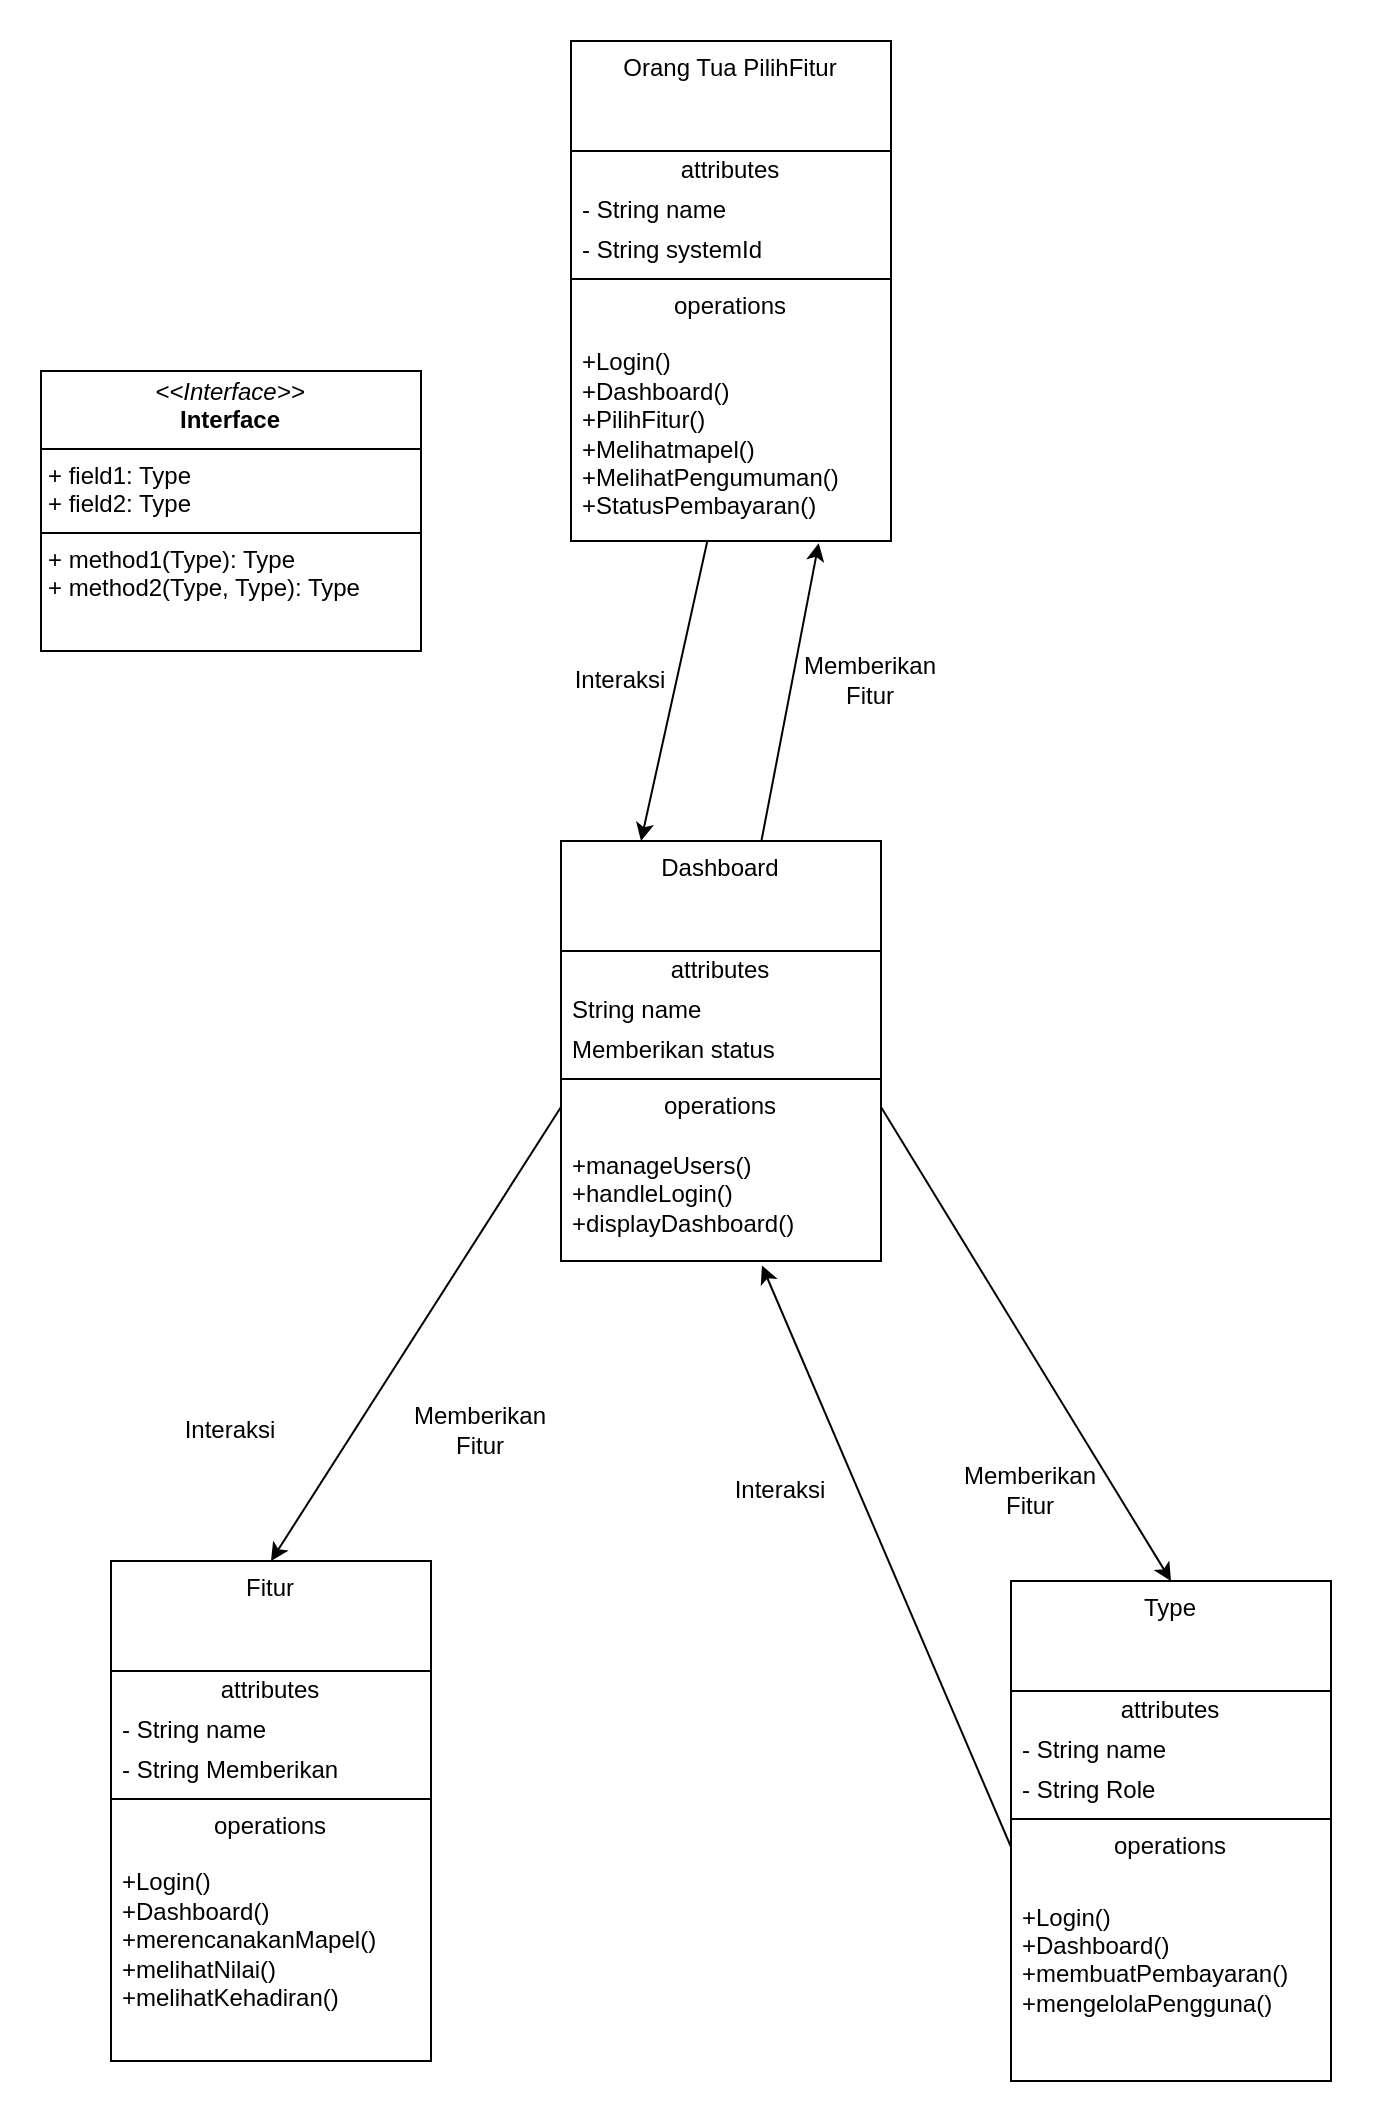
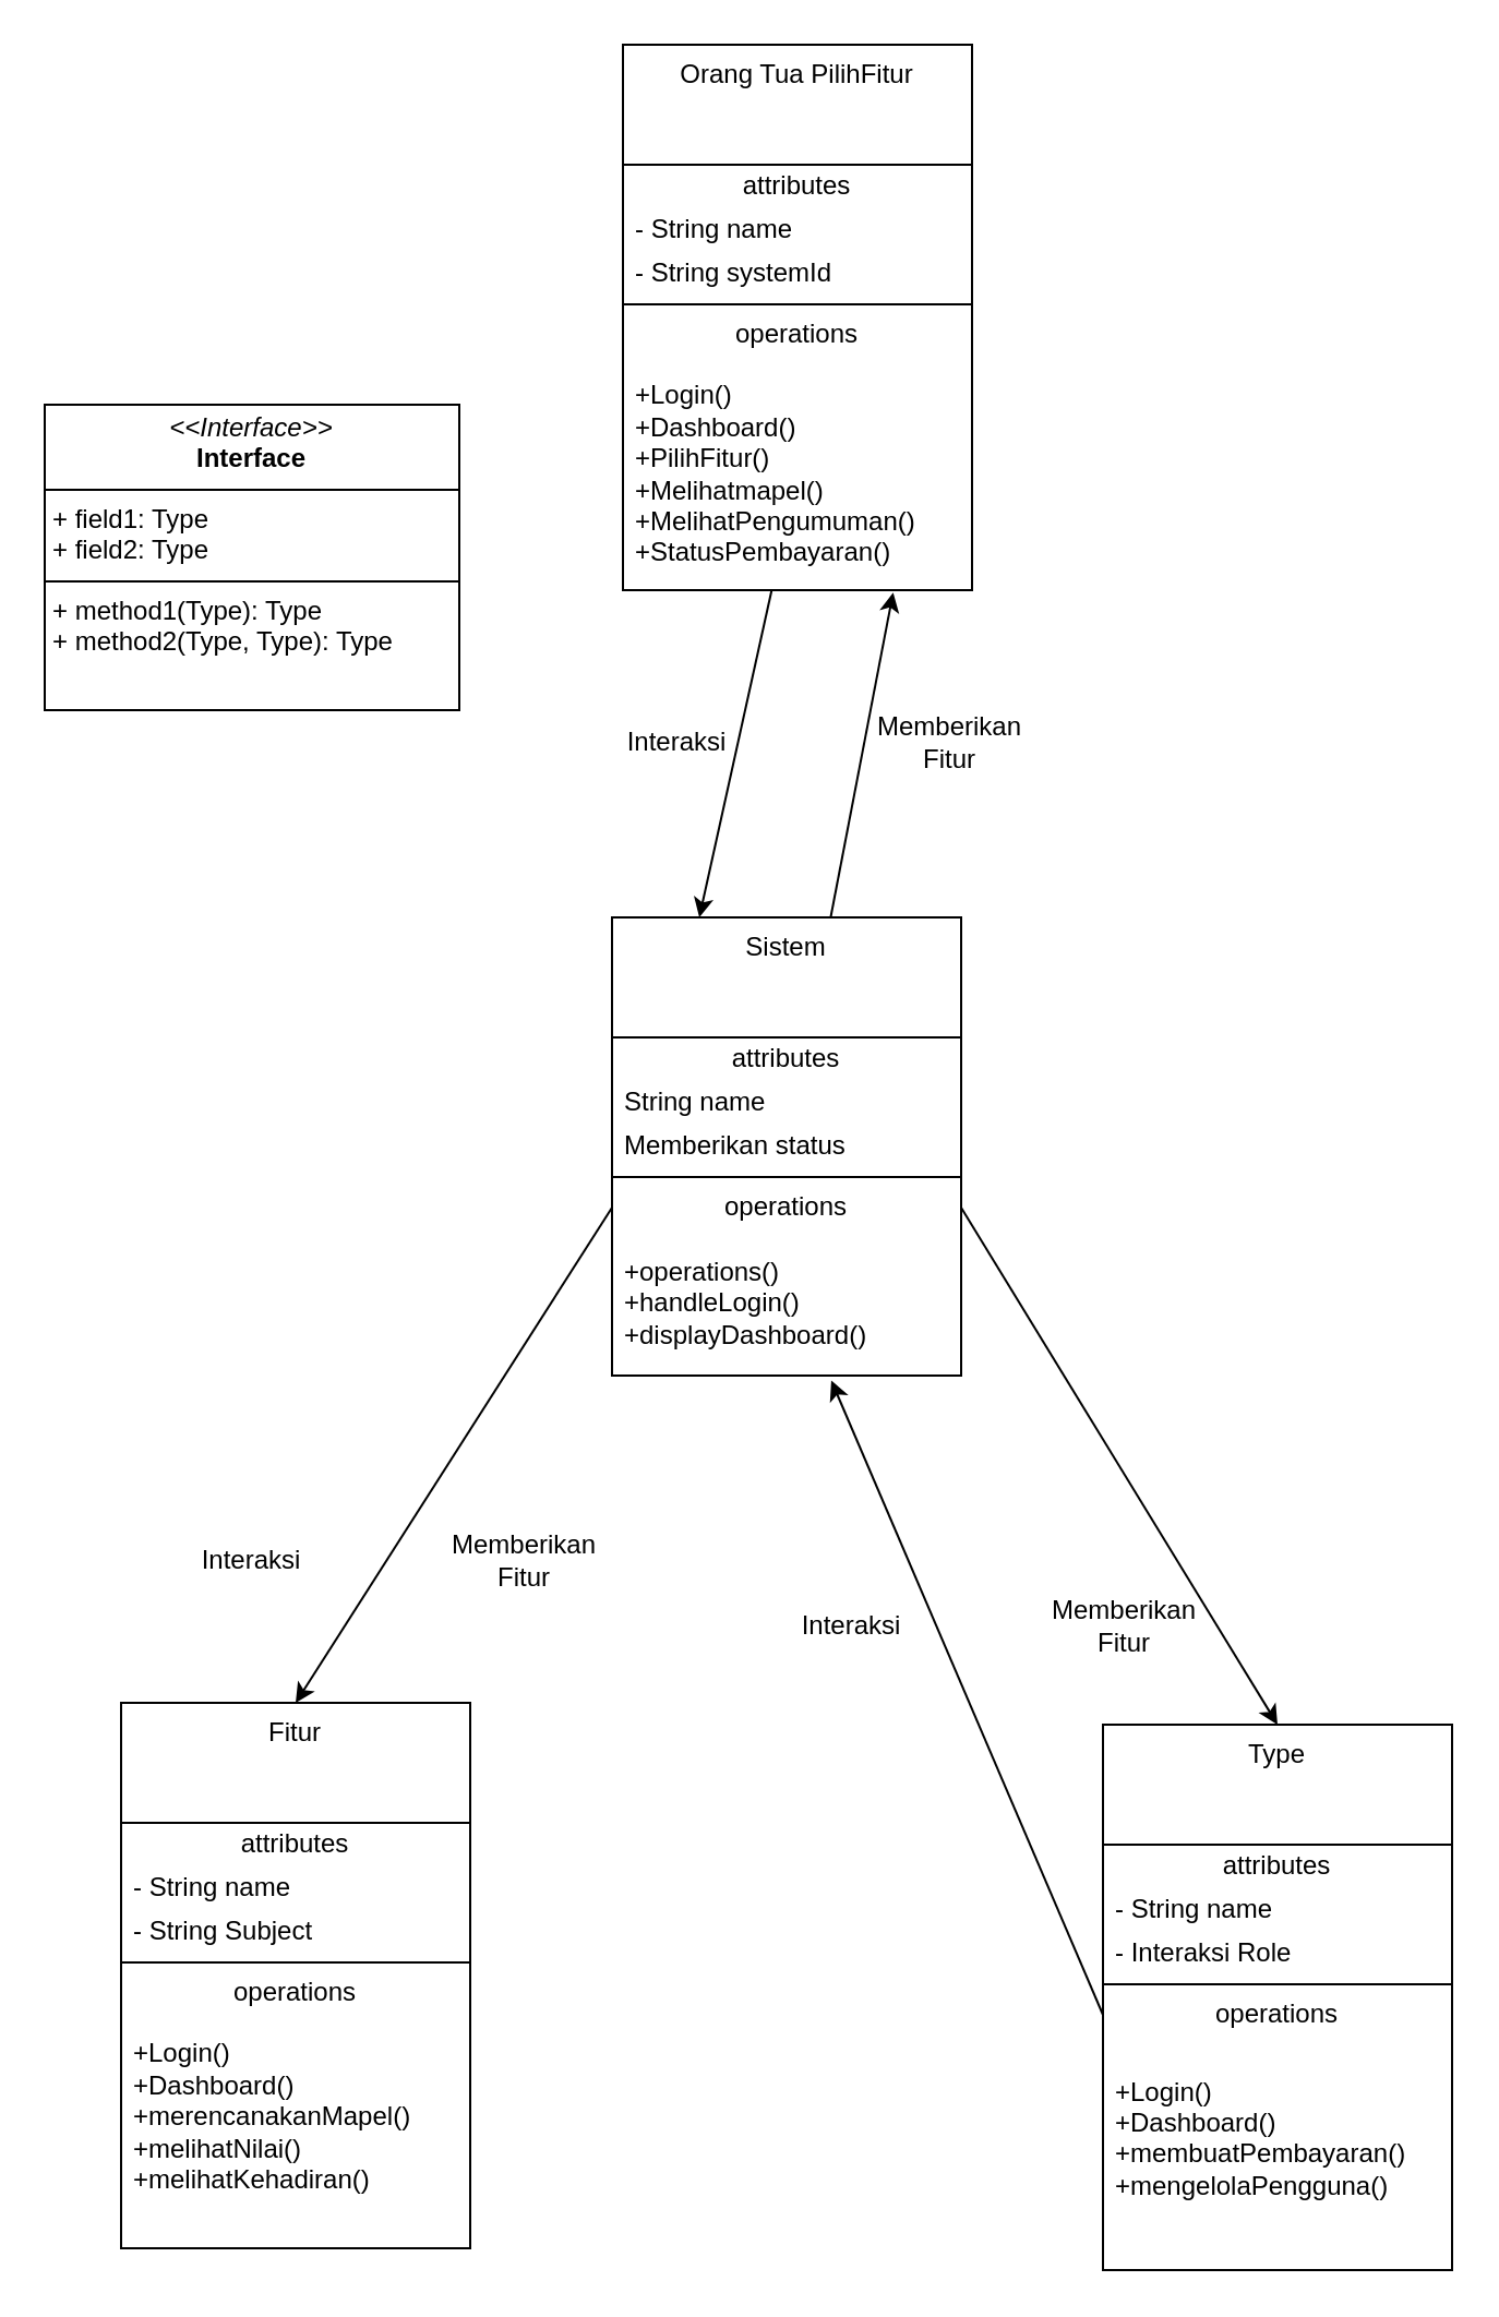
- <mxCell id="9" value="Dashboard" style="swimlane;fontStyle=0;align=center;verticalAlign=top;childLayout=stackLayout;horizontal=1;startSize=55;horizontalStack=0;resizeParent=1;resizeParentMax=0;resizeLast=0;collapsible=0;marginBottom=0;html=1;whiteSpace=wrap;" parent="1" vertex="1"><mxGeometry x="280" y="420" width="160" height="210" as="geometry" /></mxCell>
+ <mxCell id="9" value="Sistem" style="swimlane;fontStyle=0;align=center;verticalAlign=top;childLayout=stackLayout;horizontal=1;startSize=55;horizontalStack=0;resizeParent=1;resizeParentMax=0;resizeLast=0;collapsible=0;marginBottom=0;html=1;whiteSpace=wrap;" parent="1" vertex="1"><mxGeometry x="280" y="420" width="160" height="210" as="geometry" /></mxCell>
- <mxCell id="15" value="+manageUsers()&lt;div&gt;+handleLogin()&lt;/div&gt;&lt;div&gt;+displayDashboard()&lt;/div&gt;" style="text;html=1;strokeColor=none;fillColor=none;align=left;verticalAlign=middle;spacingLeft=4;spacingRight=4;overflow=hidden;rotatable=0;points=[[0,0.5],[1,0.5]];portConstraint=eastwest;whiteSpace=wrap;" parent="9" vertex="1"><mxGeometry y="143" width="160" height="67" as="geometry" /></mxCell>
+ <mxCell id="15" value="+operations()&lt;div&gt;+handleLogin()&lt;/div&gt;&lt;div&gt;+displayDashboard()&lt;/div&gt;" style="text;html=1;strokeColor=none;fillColor=none;align=left;verticalAlign=middle;spacingLeft=4;spacingRight=4;overflow=hidden;rotatable=0;points=[[0,0.5],[1,0.5]];portConstraint=eastwest;whiteSpace=wrap;" parent="9" vertex="1"><mxGeometry y="143" width="160" height="67" as="geometry" /></mxCell>
- <mxCell id="19" value="- String Memberikan" style="text;html=1;strokeColor=none;fillColor=none;align=left;verticalAlign=middle;spacingLeft=4;spacingRight=4;overflow=hidden;rotatable=0;points=[[0,0.5],[1,0.5]];portConstraint=eastwest;whiteSpace=wrap;" parent="16" vertex="1"><mxGeometry y="95" width="160" height="20" as="geometry" /></mxCell>
+ <mxCell id="19" value="- String Subject" style="text;html=1;strokeColor=none;fillColor=none;align=left;verticalAlign=middle;spacingLeft=4;spacingRight=4;overflow=hidden;rotatable=0;points=[[0,0.5],[1,0.5]];portConstraint=eastwest;whiteSpace=wrap;" parent="16" vertex="1"><mxGeometry y="95" width="160" height="20" as="geometry" /></mxCell>
- <mxCell id="26" value="- String Role" style="text;html=1;strokeColor=none;fillColor=none;align=left;verticalAlign=middle;spacingLeft=4;spacingRight=4;overflow=hidden;rotatable=0;points=[[0,0.5],[1,0.5]];portConstraint=eastwest;whiteSpace=wrap;" parent="23" vertex="1"><mxGeometry y="95" width="160" height="20" as="geometry" /></mxCell>
+ <mxCell id="26" value="- Interaksi Role" style="text;html=1;strokeColor=none;fillColor=none;align=left;verticalAlign=middle;spacingLeft=4;spacingRight=4;overflow=hidden;rotatable=0;points=[[0,0.5],[1,0.5]];portConstraint=eastwest;whiteSpace=wrap;" parent="23" vertex="1"><mxGeometry y="95" width="160" height="20" as="geometry" /></mxCell>
